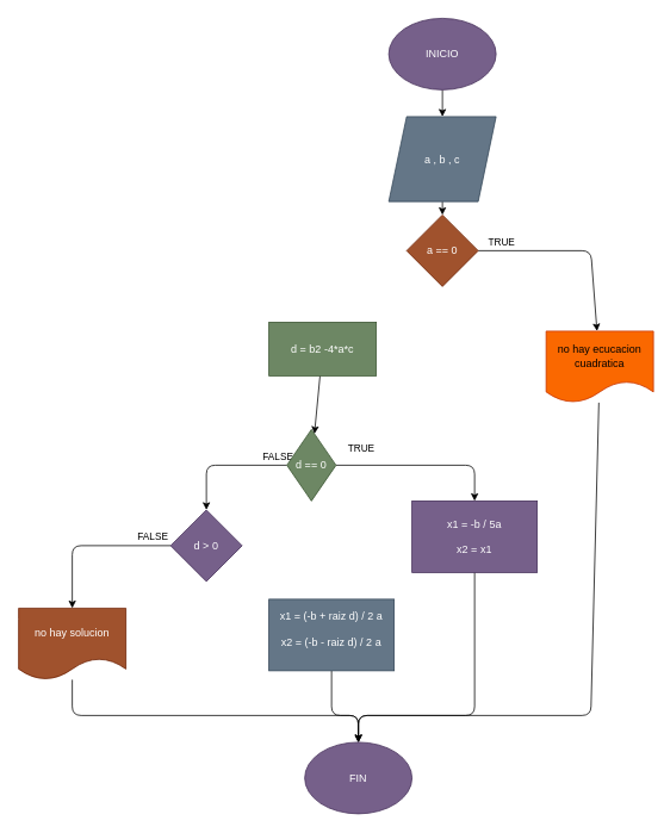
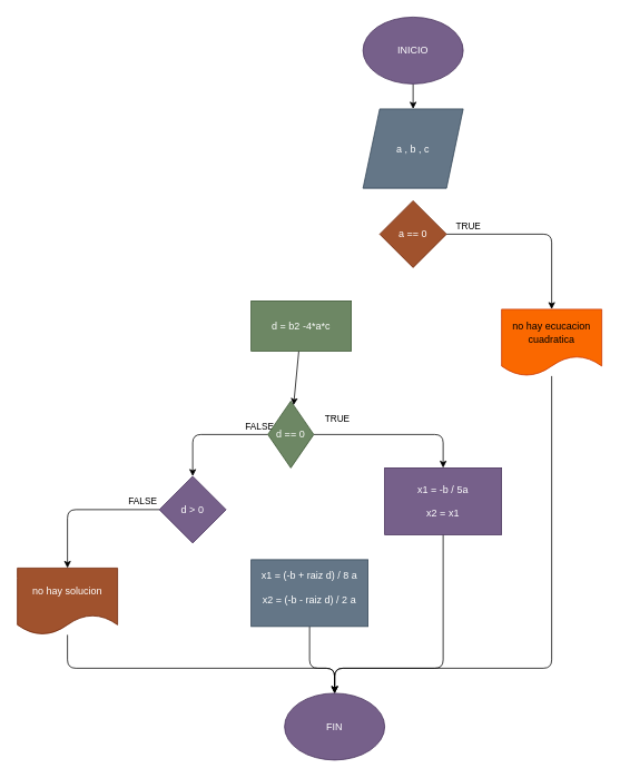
- <mxCell id="4" value="" style="edgeStyle=none;html=1;" edge="1" parent="1" source="5" target="7"><mxGeometry relative="1" as="geometry" /></mxCell>
- <mxCell id="9" value="no hay ecucacion&lt;br&gt;cuadratica" style="shape=document;whiteSpace=wrap;html=1;boundedLbl=1;fillColor=#fa6800;fontColor=#000000;strokeColor=#C73500;" vertex="1" parent="1"><mxGeometry x="610" y="370" width="120" height="80" as="geometry" /></mxCell>
+ <mxCell id="9" value="no hay ecucacion&lt;br&gt;cuadratica" style="shape=document;whiteSpace=wrap;html=1;boundedLbl=1;fillColor=#fa6800;fontColor=#000000;strokeColor=#C73500;" vertex="1" parent="1"><mxGeometry x="600" y="370" width="120" height="80" as="geometry" /></mxCell>
- <mxCell id="23" value="x1 = (-b + raiz d) / 2 a&lt;br&gt;&lt;br&gt;x2 = (-b - raiz d) / 2 a&lt;br&gt;&amp;nbsp;" style="rounded=0;whiteSpace=wrap;html=1;fillColor=#647687;fontColor=#ffffff;strokeColor=#314354;" vertex="1" parent="1"><mxGeometry x="300" y="670" width="140" height="80" as="geometry" /></mxCell>
+ <mxCell id="23" value="x1 = (-b + raiz d) / 8 a&lt;br&gt;&lt;br&gt;x2 = (-b - raiz d) / 2 a&lt;br&gt;&amp;nbsp;" style="rounded=0;whiteSpace=wrap;html=1;fillColor=#647687;fontColor=#ffffff;strokeColor=#314354;" vertex="1" parent="1"><mxGeometry x="300" y="670" width="140" height="80" as="geometry" /></mxCell>
